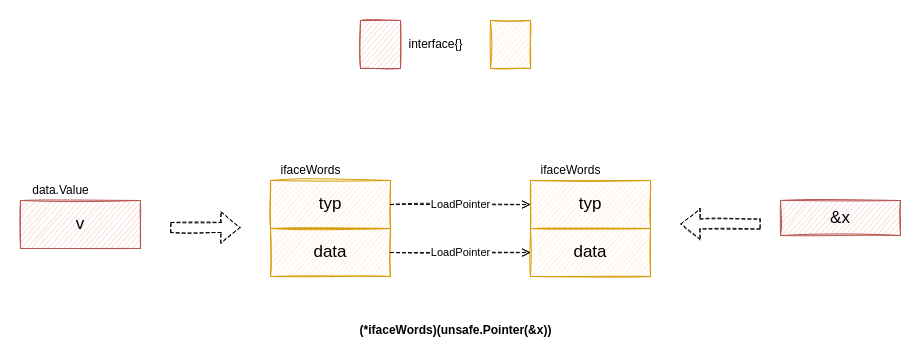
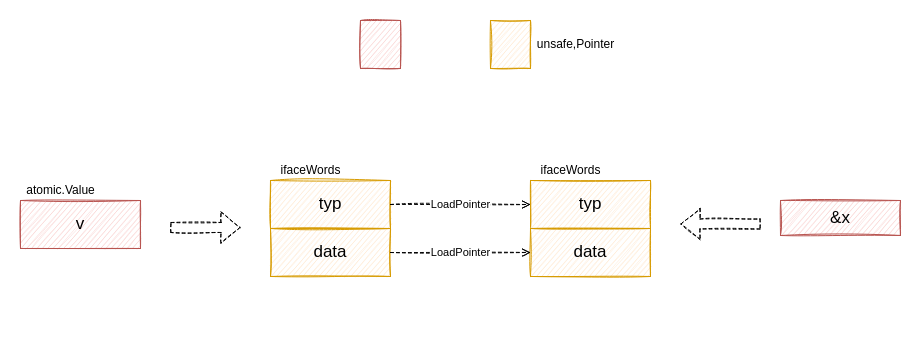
- <mxCell id="19" value="interface{}" style="text;html=1;align=center;verticalAlign=middle;resizable=0;points=[];autosize=1;strokeColor=none;" parent="1" vertex="1"><mxGeometry x="400" y="34" width="70" height="20" as="geometry" /></mxCell>
+ <mxCell id="17" value="unsafe,Pointer" style="text;html=1;align=center;verticalAlign=middle;resizable=0;points=[];autosize=1;strokeColor=none;" parent="1" vertex="1"><mxGeometry x="530" y="34" width="90" height="20" as="geometry" /></mxCell>
- <mxCell id="6" value="data.Value" style="text;html=1;align=center;verticalAlign=middle;resizable=0;points=[];autosize=1;strokeColor=none;" parent="1" vertex="1"><mxGeometry x="20" y="180" width="80" height="20" as="geometry" /></mxCell>
+ <mxCell id="6" value="atomic.Value" style="text;html=1;align=center;verticalAlign=middle;resizable=0;points=[];autosize=1;strokeColor=none;" parent="1" vertex="1"><mxGeometry x="20" y="180" width="80" height="20" as="geometry" /></mxCell>
- <mxCell id="15" value="(*ifaceWords)(unsafe.Pointer(&amp;amp;x))" style="text;html=1;align=center;verticalAlign=middle;resizable=0;points=[];autosize=1;strokeColor=none;fontStyle=1" parent="1" vertex="1"><mxGeometry x="350" y="320" width="210" height="20" as="geometry" /></mxCell>
